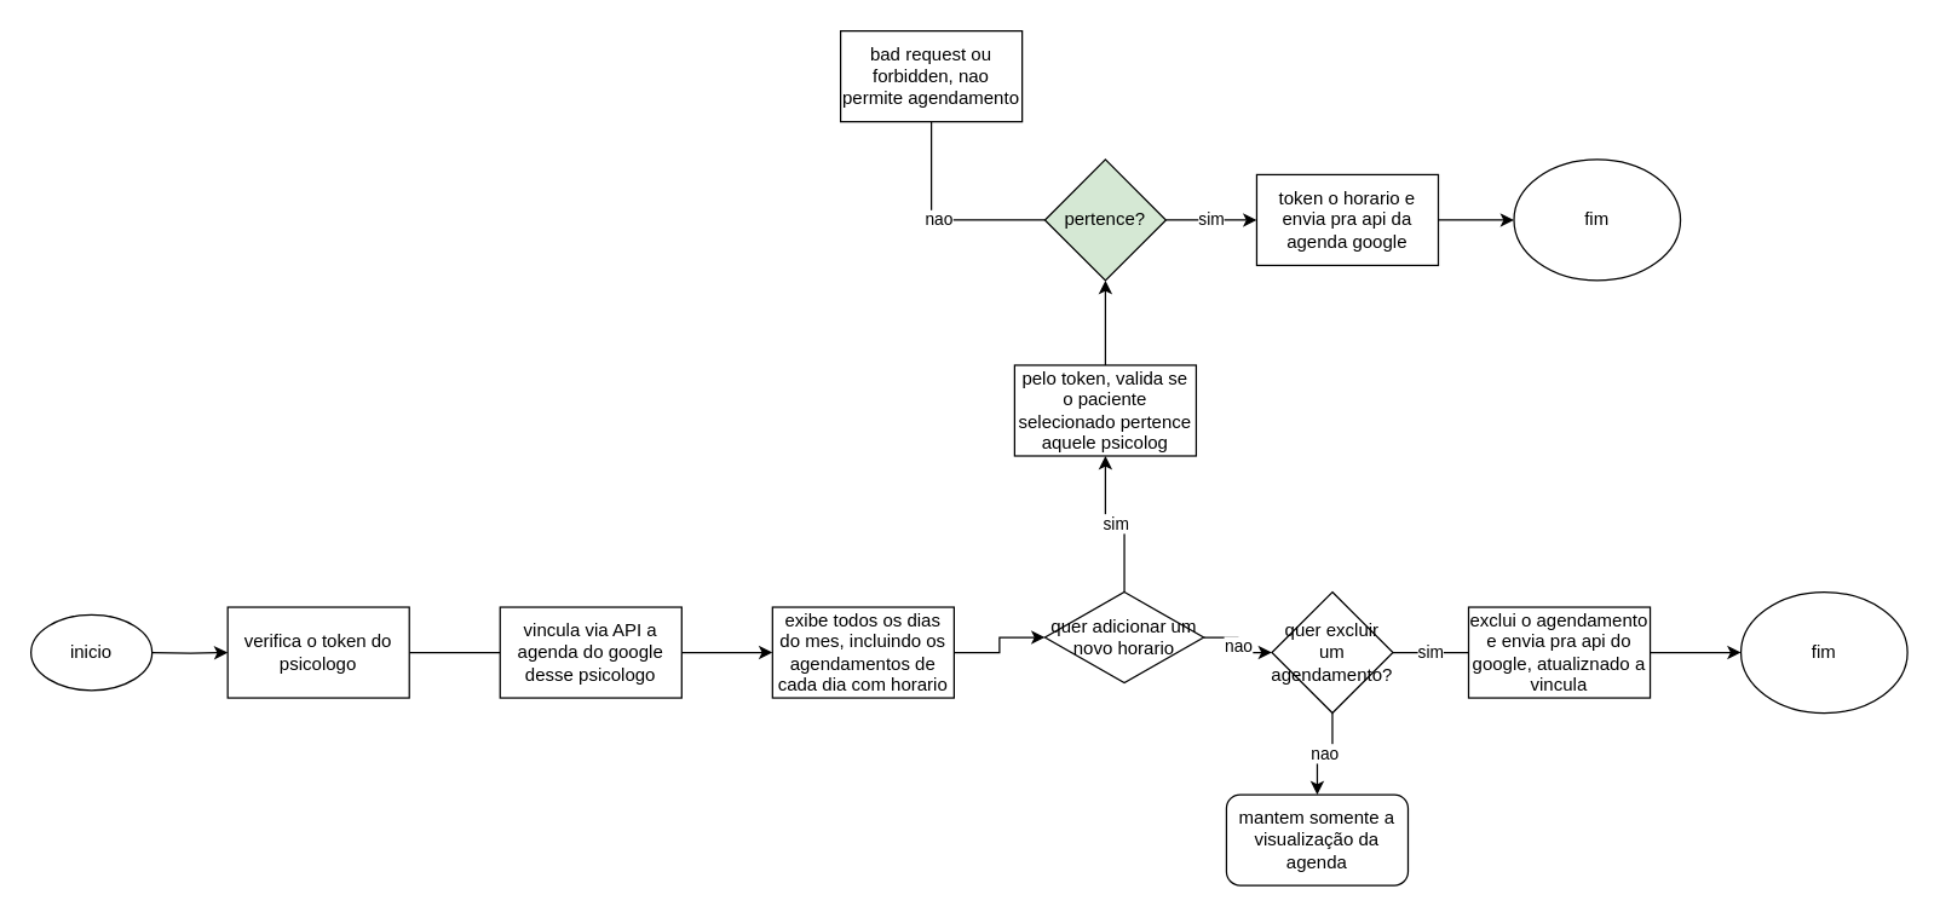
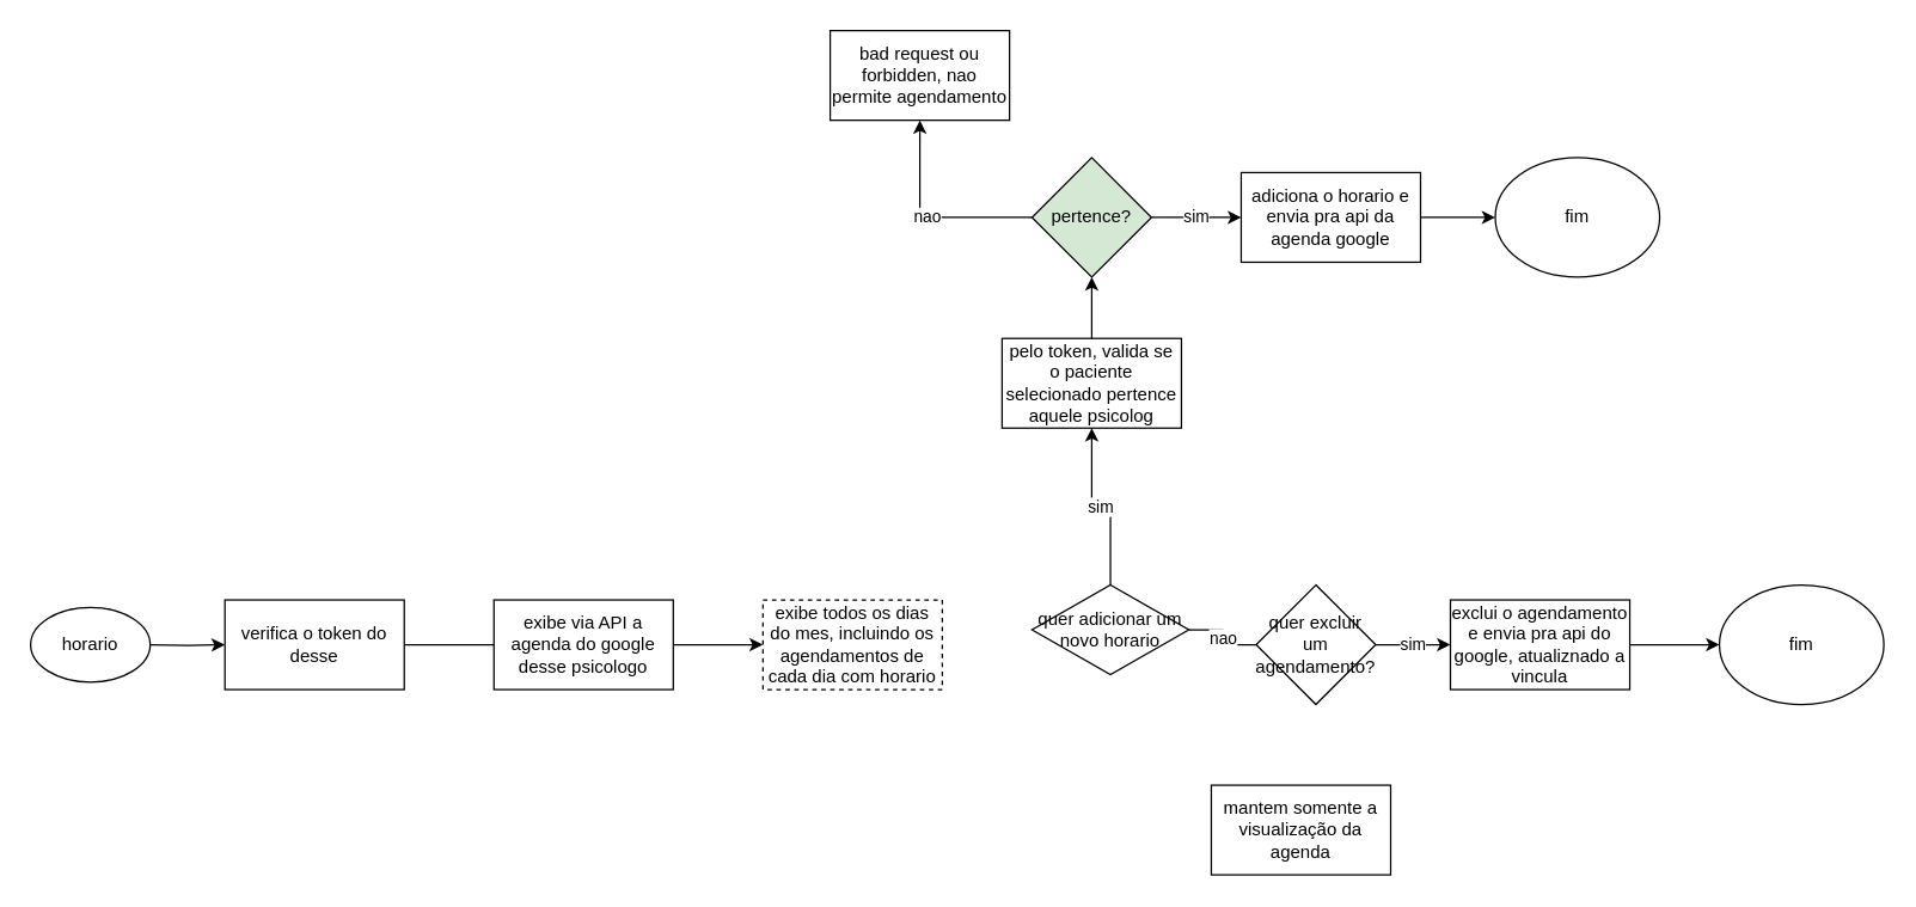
- <mxCell id="16" value="nao" style="edgeStyle=orthogonalEdgeStyle;rounded=0;orthogonalLoop=1;jettySize=auto;html=1;endArrow=none;" edge="1" parent="1" source="17" target="20"><mxGeometry relative="1" as="geometry" /></mxCell>
+ <mxCell id="16" value="nao" style="edgeStyle=orthogonalEdgeStyle;rounded=0;orthogonalLoop=1;jettySize=auto;html=1;" edge="1" parent="1" source="17" target="20"><mxGeometry relative="1" as="geometry" /></mxCell>
- <mxCell id="19" value="token o horario e envia pra api da agenda google" style="whiteSpace=wrap;html=1;" vertex="1" parent="1"><mxGeometry x="830" y="115" width="120" height="60" as="geometry" /></mxCell>
+ <mxCell id="19" value="adiciona o horario e envia pra api da agenda google" style="whiteSpace=wrap;html=1;" vertex="1" parent="1"><mxGeometry x="830" y="115" width="120" height="60" as="geometry" /></mxCell>
- <mxCell id="14" value="&lt;div&gt;pelo token, valida se o paciente selecionado pertence aquele psicolog&lt;/div&gt;" style="whiteSpace=wrap;html=1;" vertex="1" parent="1"><mxGeometry x="670" y="241" width="120" height="60" as="geometry" /></mxCell>
+ <mxCell id="14" value="&lt;div&gt;pelo token, valida se o paciente selecionado pertence aquele psicolog&lt;/div&gt;" style="whiteSpace=wrap;html=1;" vertex="1" parent="1"><mxGeometry x="670" y="226" width="120" height="60" as="geometry" /></mxCell>
- <mxCell id="8" value="" style="edgeStyle=orthogonalEdgeStyle;rounded=0;orthogonalLoop=1;jettySize=auto;html=1;" edge="1" parent="1" source="9" target="12"><mxGeometry relative="1" as="geometry" /></mxCell>
- <mxCell id="3" value="inicio" style="ellipse;whiteSpace=wrap;html=1;" vertex="1" parent="1"><mxGeometry x="20" y="406" width="80" height="50" as="geometry" /></mxCell>
+ <mxCell id="3" value="horario" style="ellipse;whiteSpace=wrap;html=1;" vertex="1" parent="1"><mxGeometry x="20" y="406" width="80" height="50" as="geometry" /></mxCell>
- <mxCell id="5" value="verifica o token do psicologo " style="whiteSpace=wrap;html=1;" vertex="1" parent="1"><mxGeometry x="150" y="401" width="120" height="60" as="geometry" /></mxCell>
+ <mxCell id="5" value="verifica o token do desse " style="whiteSpace=wrap;html=1;" vertex="1" parent="1"><mxGeometry x="150" y="401" width="120" height="60" as="geometry" /></mxCell>
- <mxCell id="7" value="vincula via API a agenda do google desse psicologo" style="whiteSpace=wrap;html=1;" vertex="1" parent="1"><mxGeometry x="330" y="401" width="120" height="60" as="geometry" /></mxCell>
+ <mxCell id="7" value="exibe via API a agenda do google desse psicologo" style="whiteSpace=wrap;html=1;" vertex="1" parent="1"><mxGeometry x="330" y="401" width="120" height="60" as="geometry" /></mxCell>
- <mxCell id="9" value="exibe todos os dias do mes, incluindo os agendamentos de cada dia com horario" style="whiteSpace=wrap;html=1;" vertex="1" parent="1"><mxGeometry x="510" y="401" width="120" height="60" as="geometry" /></mxCell>
+ <mxCell id="9" value="exibe todos os dias do mes, incluindo os agendamentos de cada dia com horario" style="whiteSpace=wrap;html=1;dashed=1;" vertex="1" parent="1"><mxGeometry x="510" y="401" width="120" height="60" as="geometry" /></mxCell>
- <mxCell id="11" value="nao" style="edgeStyle=orthogonalEdgeStyle;rounded=0;orthogonalLoop=1;jettySize=auto;html=1;" edge="1" parent="1" source="12" target="23"><mxGeometry relative="1" as="geometry" /></mxCell>
+ <mxCell id="11" value="nao" style="edgeStyle=orthogonalEdgeStyle;rounded=0;orthogonalLoop=1;jettySize=auto;html=1;endArrow=none;" edge="1" parent="1" source="12" target="23"><mxGeometry relative="1" as="geometry" /></mxCell>
- <mxCell id="21" value="sim" style="edgeStyle=orthogonalEdgeStyle;rounded=0;orthogonalLoop=1;jettySize=auto;html=1;endArrow=none;" edge="1" parent="1" source="23" target="25"><mxGeometry relative="1" as="geometry" /></mxCell>
+ <mxCell id="21" value="sim" style="edgeStyle=orthogonalEdgeStyle;rounded=0;orthogonalLoop=1;jettySize=auto;html=1;" edge="1" parent="1" source="23" target="25"><mxGeometry relative="1" as="geometry" /></mxCell>
- <mxCell id="22" value="nao" style="edgeStyle=orthogonalEdgeStyle;rounded=0;orthogonalLoop=1;jettySize=auto;html=1;" edge="1" parent="1" source="23" target="26"><mxGeometry relative="1" as="geometry" /></mxCell>
- <mxCell id="26" value="mantem somente a visualização da agenda" style="whiteSpace=wrap;html=1;rounded=1;" vertex="1" parent="1"><mxGeometry x="810" y="525" width="120" height="60" as="geometry" /></mxCell>
+ <mxCell id="26" value="mantem somente a visualização da agenda" style="whiteSpace=wrap;html=1;" vertex="1" parent="1"><mxGeometry x="810" y="525" width="120" height="60" as="geometry" /></mxCell>
